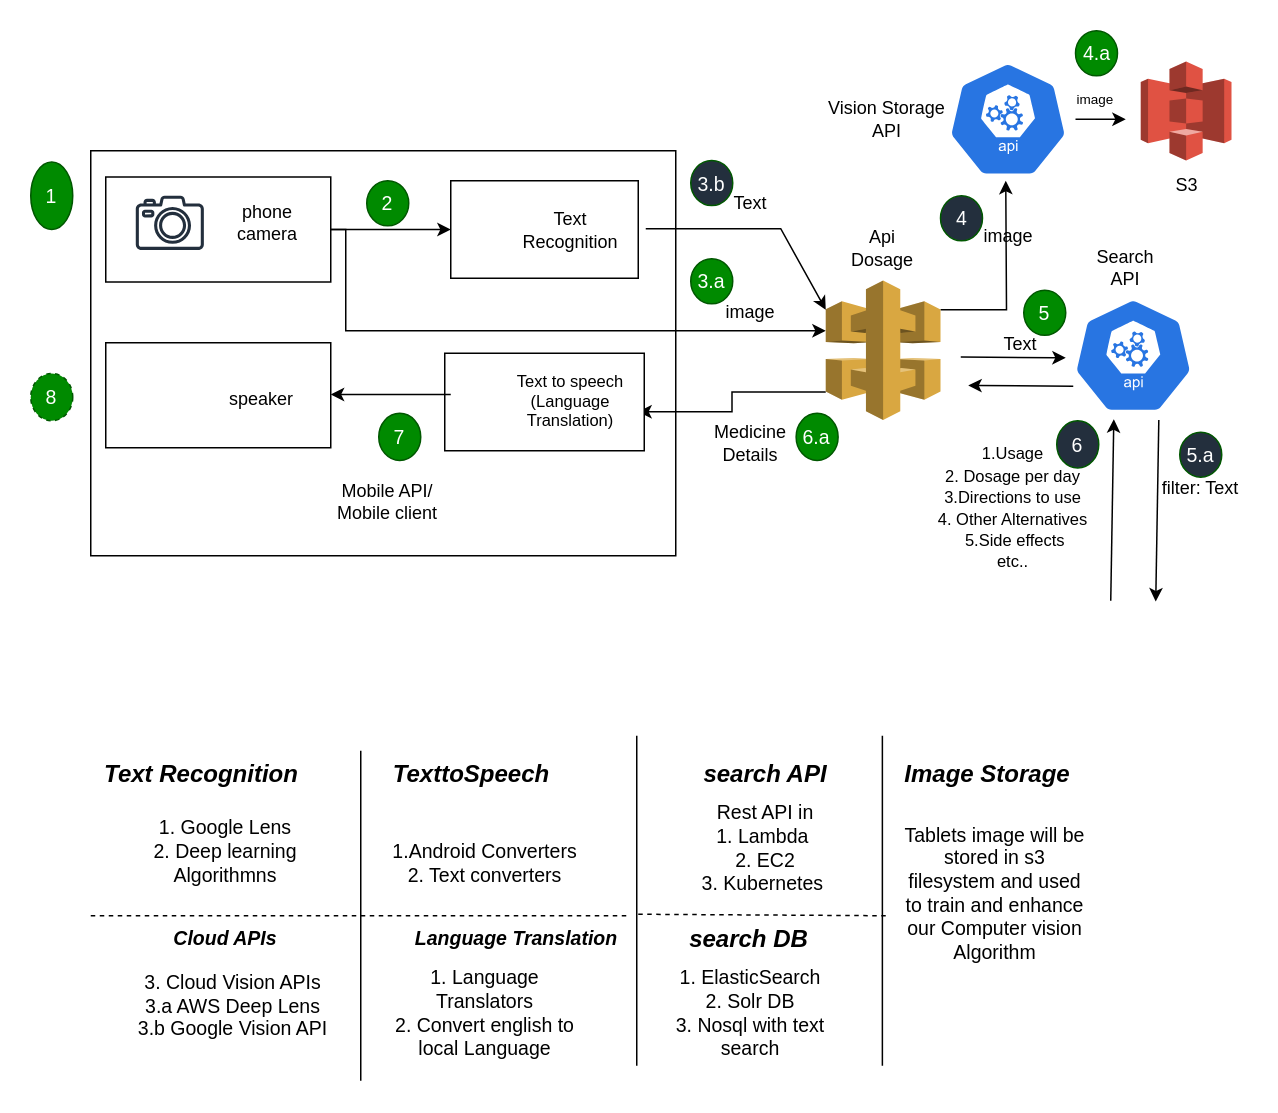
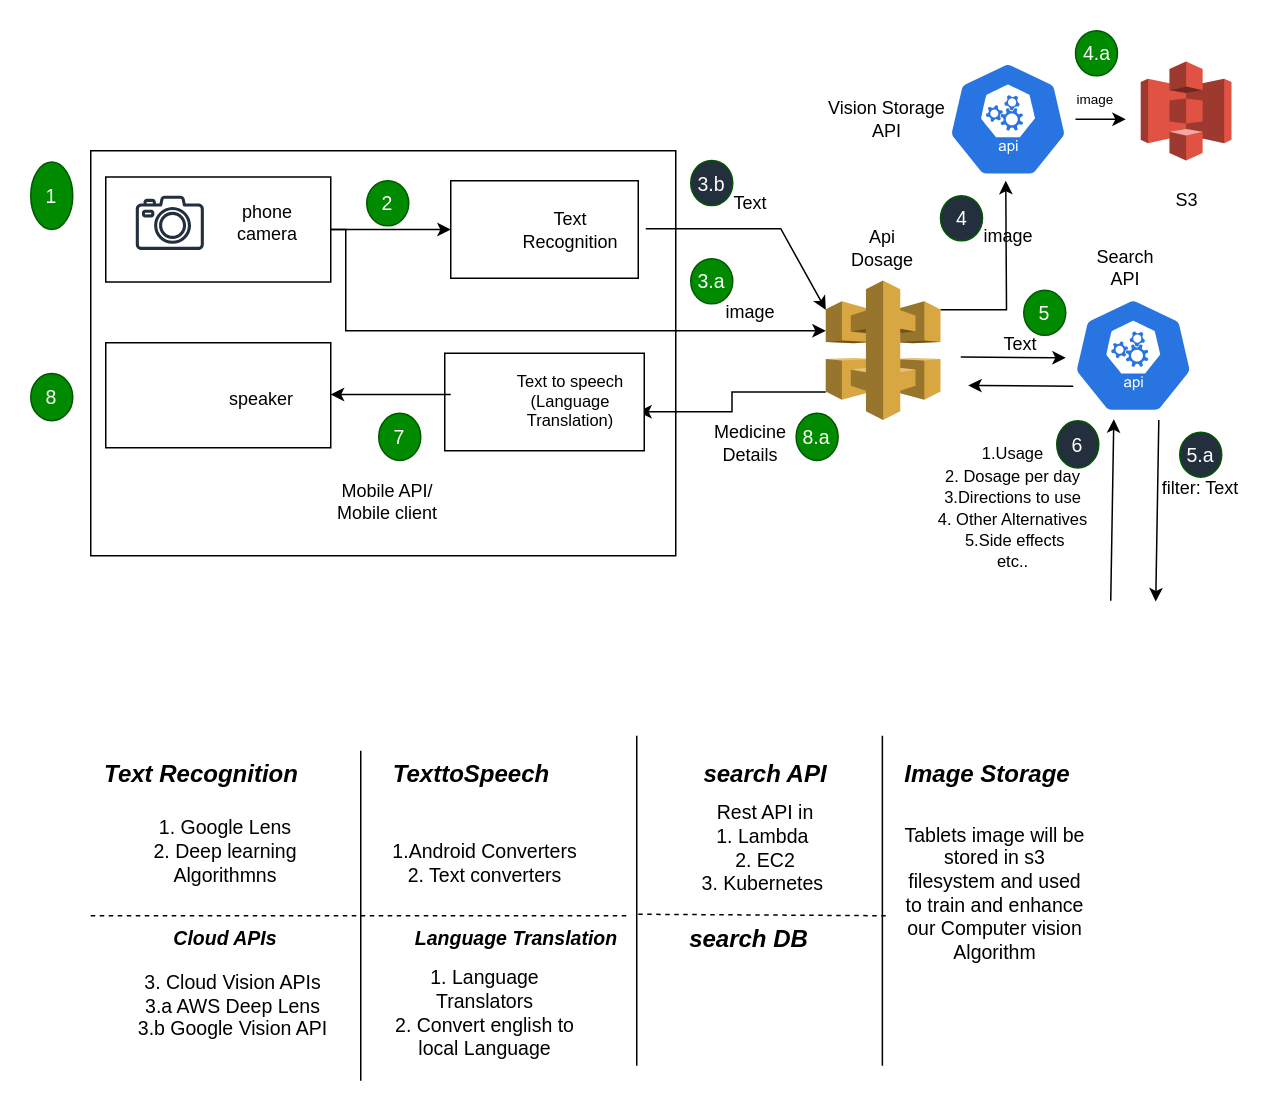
- <mxCell id="49" value="S3" style="text;html=1;strokeColor=none;fillColor=none;align=center;verticalAlign=middle;whiteSpace=wrap;rounded=0;" vertex="1" parent="1"><mxGeometry x="760.5" y="107.5" width="60" height="30" as="geometry" /></mxCell>
+ <mxCell id="49" value="S3" style="text;html=1;strokeColor=none;fillColor=none;align=center;verticalAlign=middle;whiteSpace=wrap;rounded=0;" vertex="1" parent="1"><mxGeometry x="760.5" y="117.5" width="60" height="30" as="geometry" /></mxCell>
- <mxCell id="76" value="8" style="ellipse;whiteSpace=wrap;html=1;fontSize=13;fillColor=#008a00;strokeColor=#005700;fontColor=#ffffff;dashed=1;" vertex="1" parent="1"><mxGeometry x="20" y="248.5" width="28" height="31.5" as="geometry" /></mxCell>
+ <mxCell id="76" value="8" style="ellipse;whiteSpace=wrap;html=1;fontSize=13;fillColor=#008a00;strokeColor=#005700;fontColor=#ffffff;" vertex="1" parent="1"><mxGeometry x="20" y="248.5" width="28" height="31.5" as="geometry" /></mxCell>
- <mxCell id="74" value="6.a" style="ellipse;whiteSpace=wrap;html=1;fontSize=13;fillColor=#008a00;strokeColor=#005700;fontColor=#ffffff;" vertex="1" parent="1"><mxGeometry x="530.25" y="275" width="28" height="31.5" as="geometry" /></mxCell>
+ <mxCell id="74" value="8.a" style="ellipse;whiteSpace=wrap;html=1;fontSize=13;fillColor=#008a00;strokeColor=#005700;fontColor=#ffffff;" vertex="1" parent="1"><mxGeometry x="530.25" y="275" width="28" height="31.5" as="geometry" /></mxCell>
- <mxCell id="58" value="1. ElasticSearch&lt;br&gt;2. Solr DB&lt;br&gt;3. Nosql with text search" style="text;html=1;strokeColor=none;fillColor=none;align=center;verticalAlign=middle;whiteSpace=wrap;rounded=0;fontSize=13;" vertex="1" parent="1"><mxGeometry x="437" y="640" width="126" height="70" as="geometry" /></mxCell>
